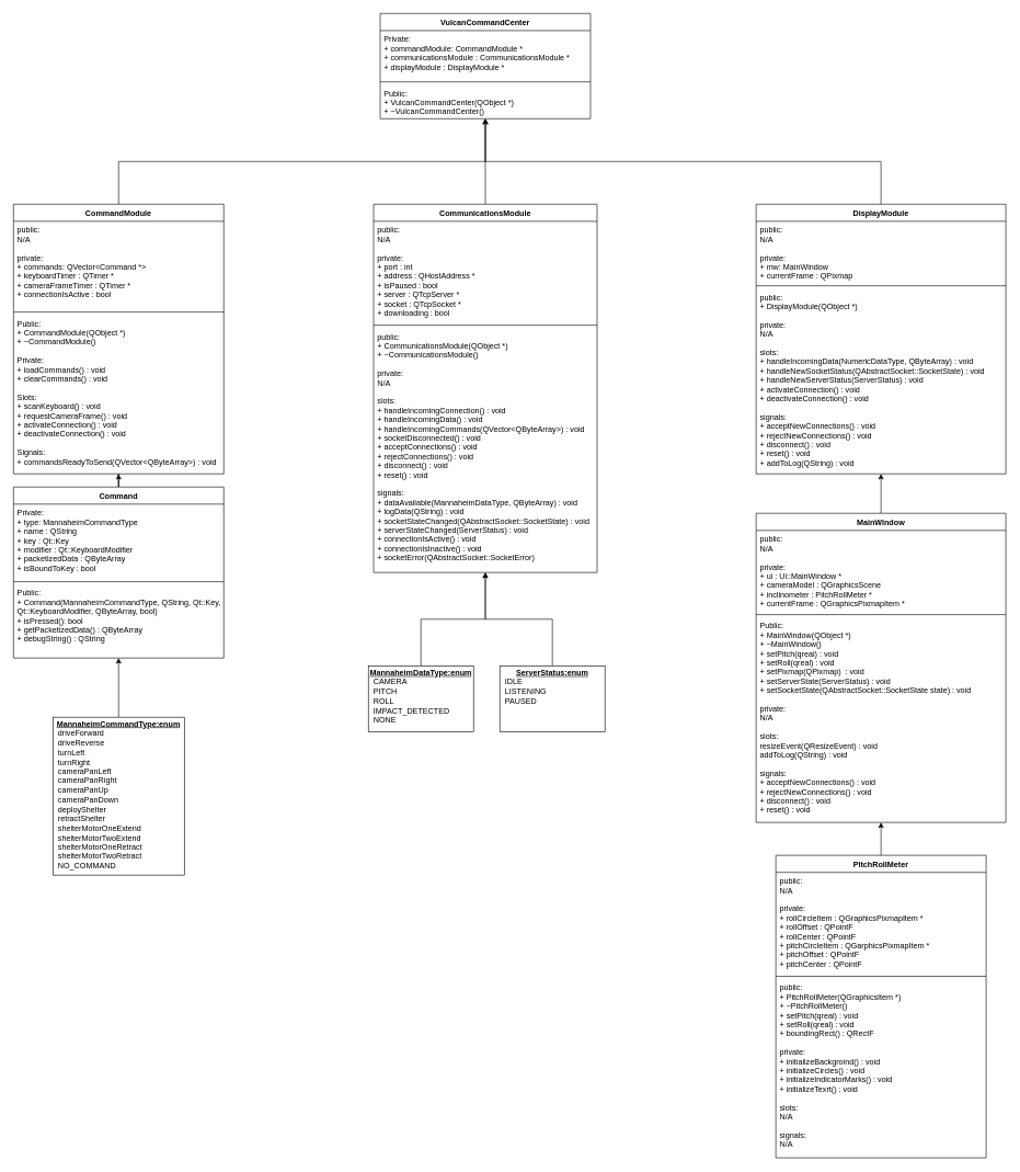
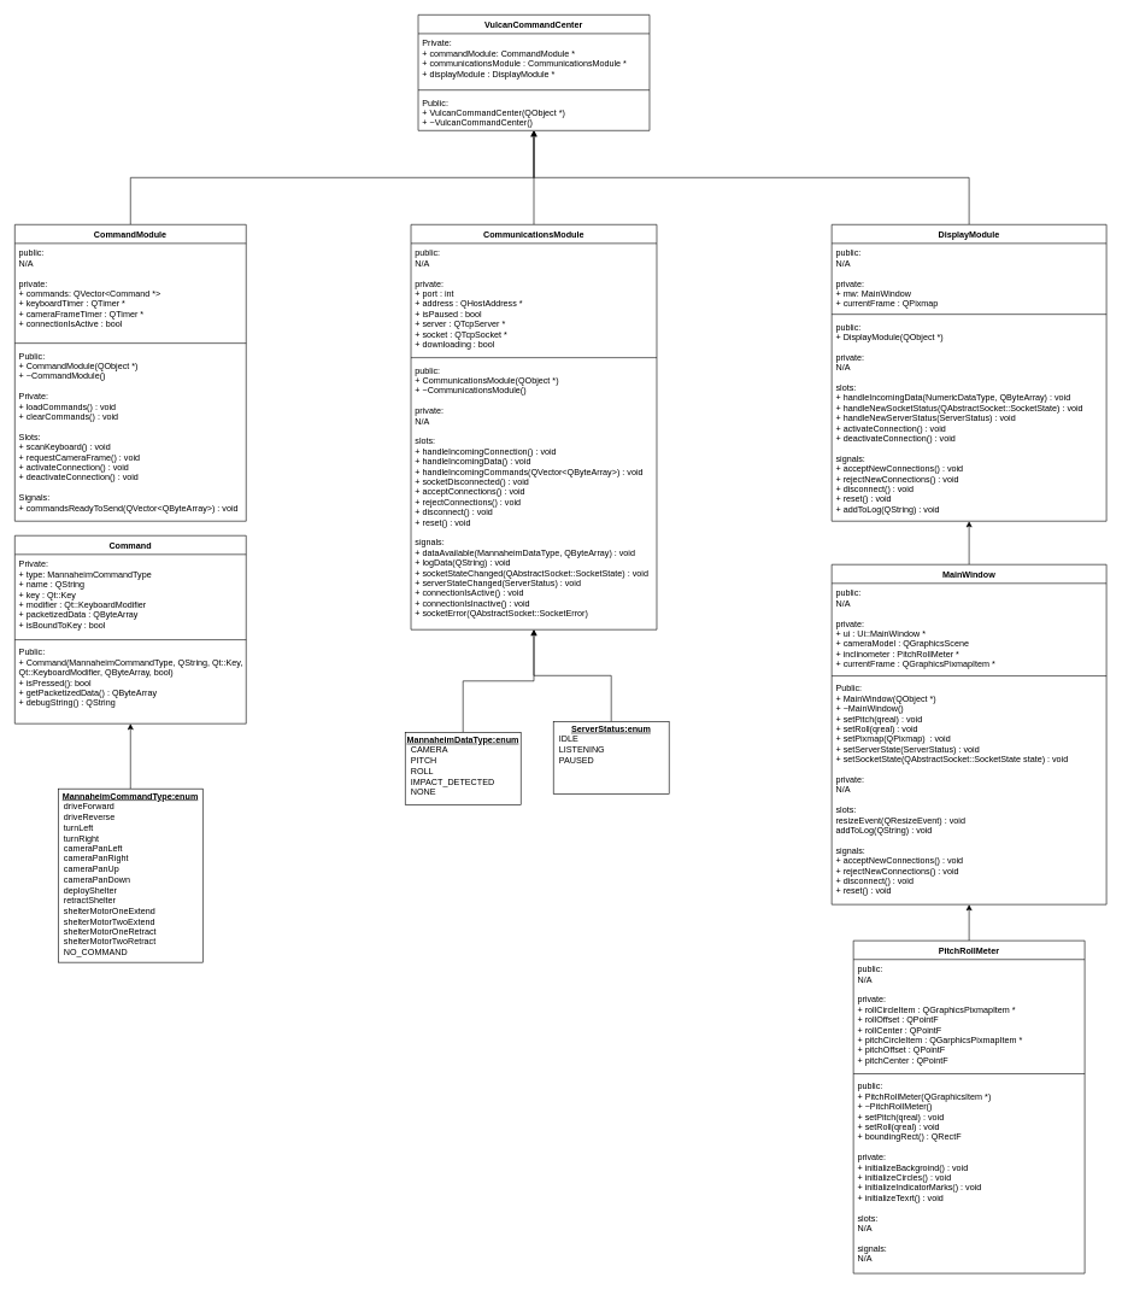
- <mxCell id="8" style="edgeStyle=orthogonalEdgeStyle;rounded=0;orthogonalLoop=1;jettySize=auto;html=1;exitX=0.5;exitY=0;exitDx=0;exitDy=0;" edge="1" parent="1" source="22" target="18"><mxGeometry relative="1" as="geometry" /></mxCell>
- <mxCell id="13" value="&lt;p style=&quot;margin: 0px ; margin-top: 4px ; text-align: center ; text-decoration: underline&quot;&gt;&lt;b&gt;ServerStatus:enum&lt;/b&gt;&lt;/p&gt;&lt;p style=&quot;margin: 0px ; margin-left: 8px&quot;&gt;IDLE&lt;/p&gt;&lt;p style=&quot;margin: 0px ; margin-left: 8px&quot;&gt;LISTENING&lt;/p&gt;&lt;p style=&quot;margin: 0px ; margin-left: 8px&quot;&gt;PAUSED&lt;/p&gt;" style="verticalAlign=top;align=left;overflow=fill;fontSize=12;fontFamily=Helvetica;html=1;" vertex="1" parent="1"><mxGeometry x="760" y="1012" width="160" height="100" as="geometry" /></mxCell>
+ <mxCell id="13" value="&lt;p style=&quot;margin: 0px ; margin-top: 4px ; text-align: center ; text-decoration: underline&quot;&gt;&lt;b&gt;ServerStatus:enum&lt;/b&gt;&lt;/p&gt;&lt;p style=&quot;margin: 0px ; margin-left: 8px&quot;&gt;IDLE&lt;/p&gt;&lt;p style=&quot;margin: 0px ; margin-left: 8px&quot;&gt;LISTENING&lt;/p&gt;&lt;p style=&quot;margin: 0px ; margin-left: 8px&quot;&gt;PAUSED&lt;/p&gt;" style="verticalAlign=top;align=left;overflow=fill;fontSize=12;fontFamily=Helvetica;html=1;" vertex="1" parent="1"><mxGeometry x="765" y="997" width="160" height="100" as="geometry" /></mxCell>
